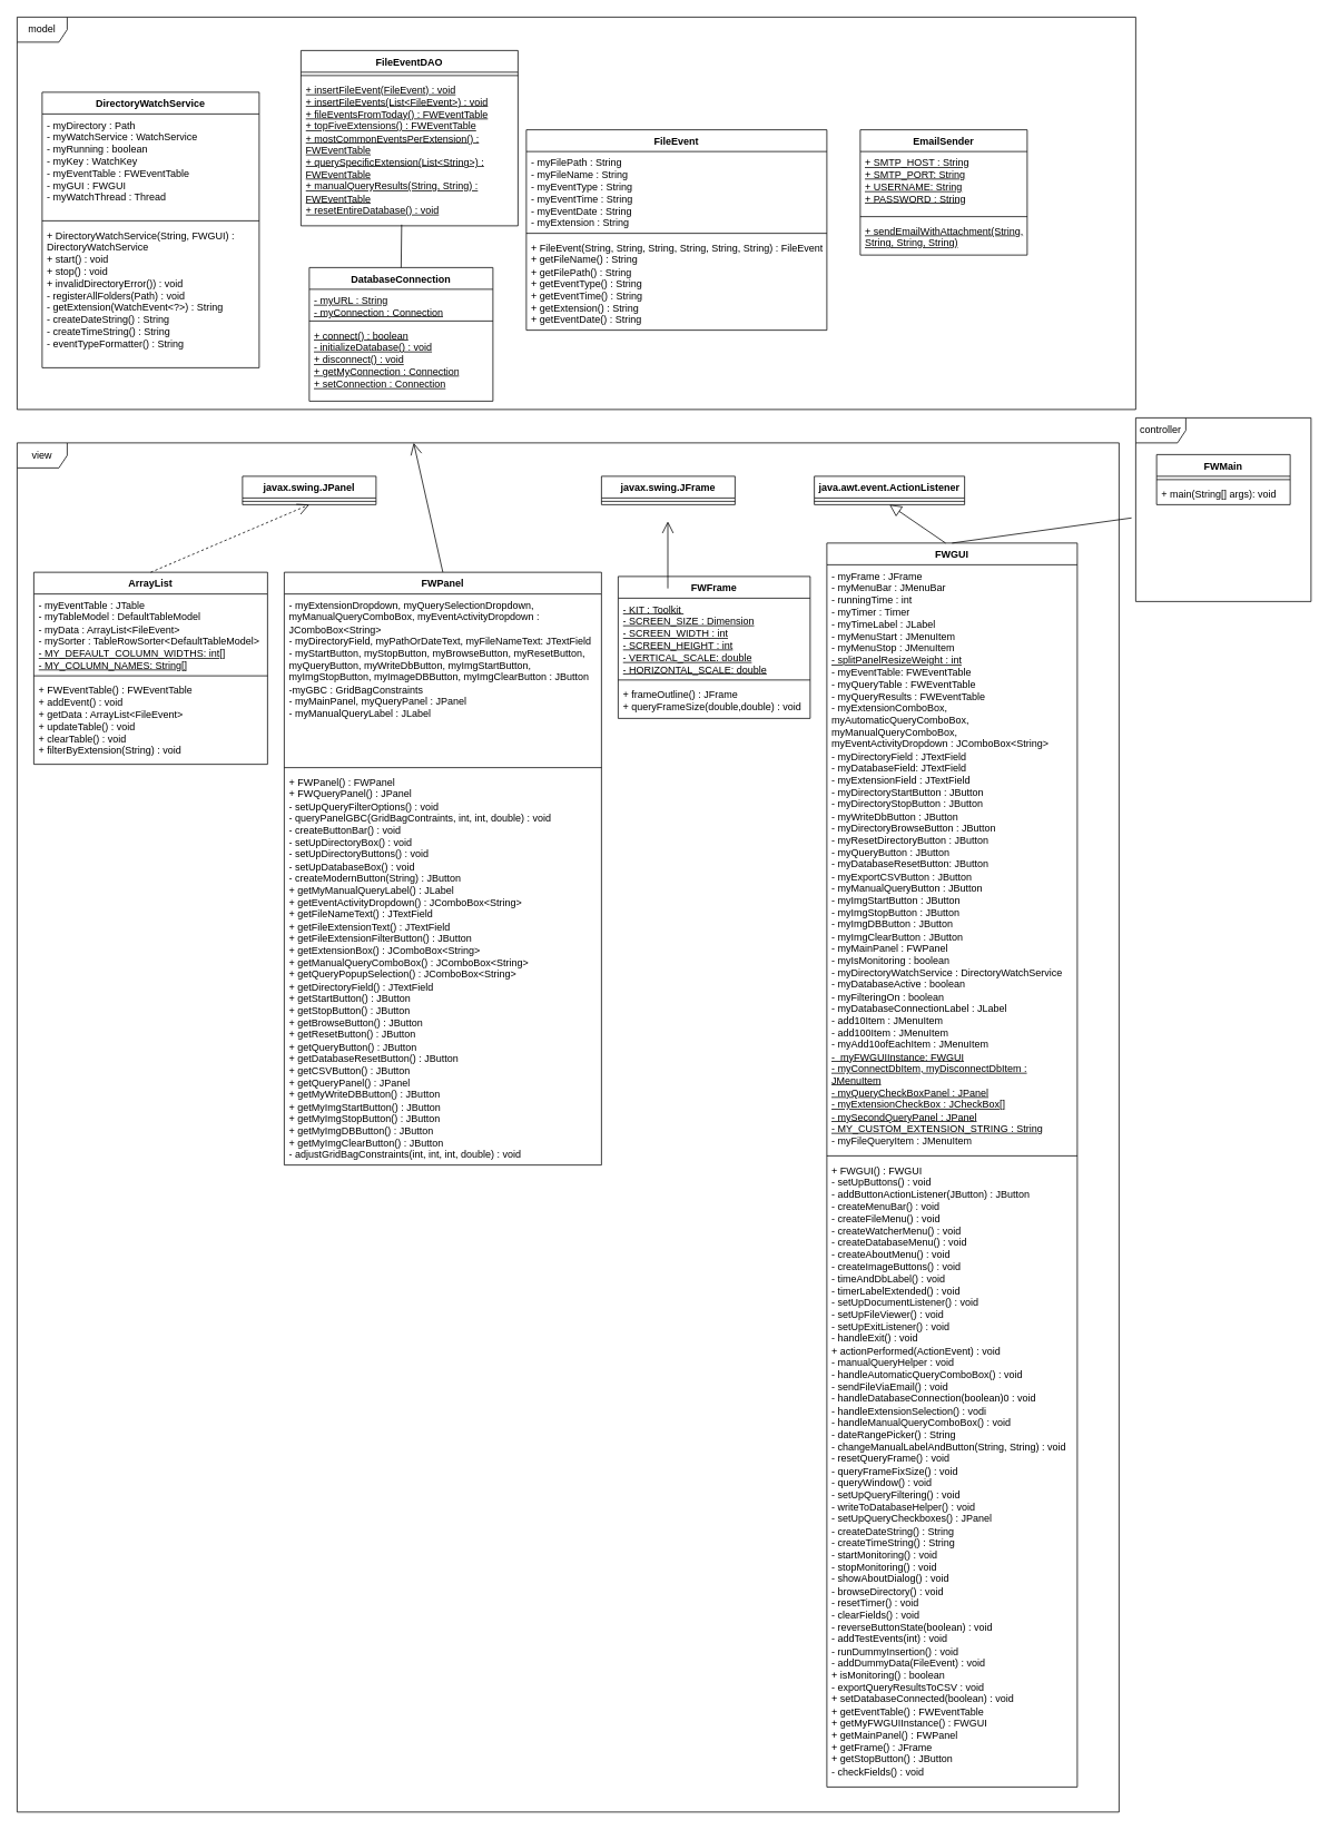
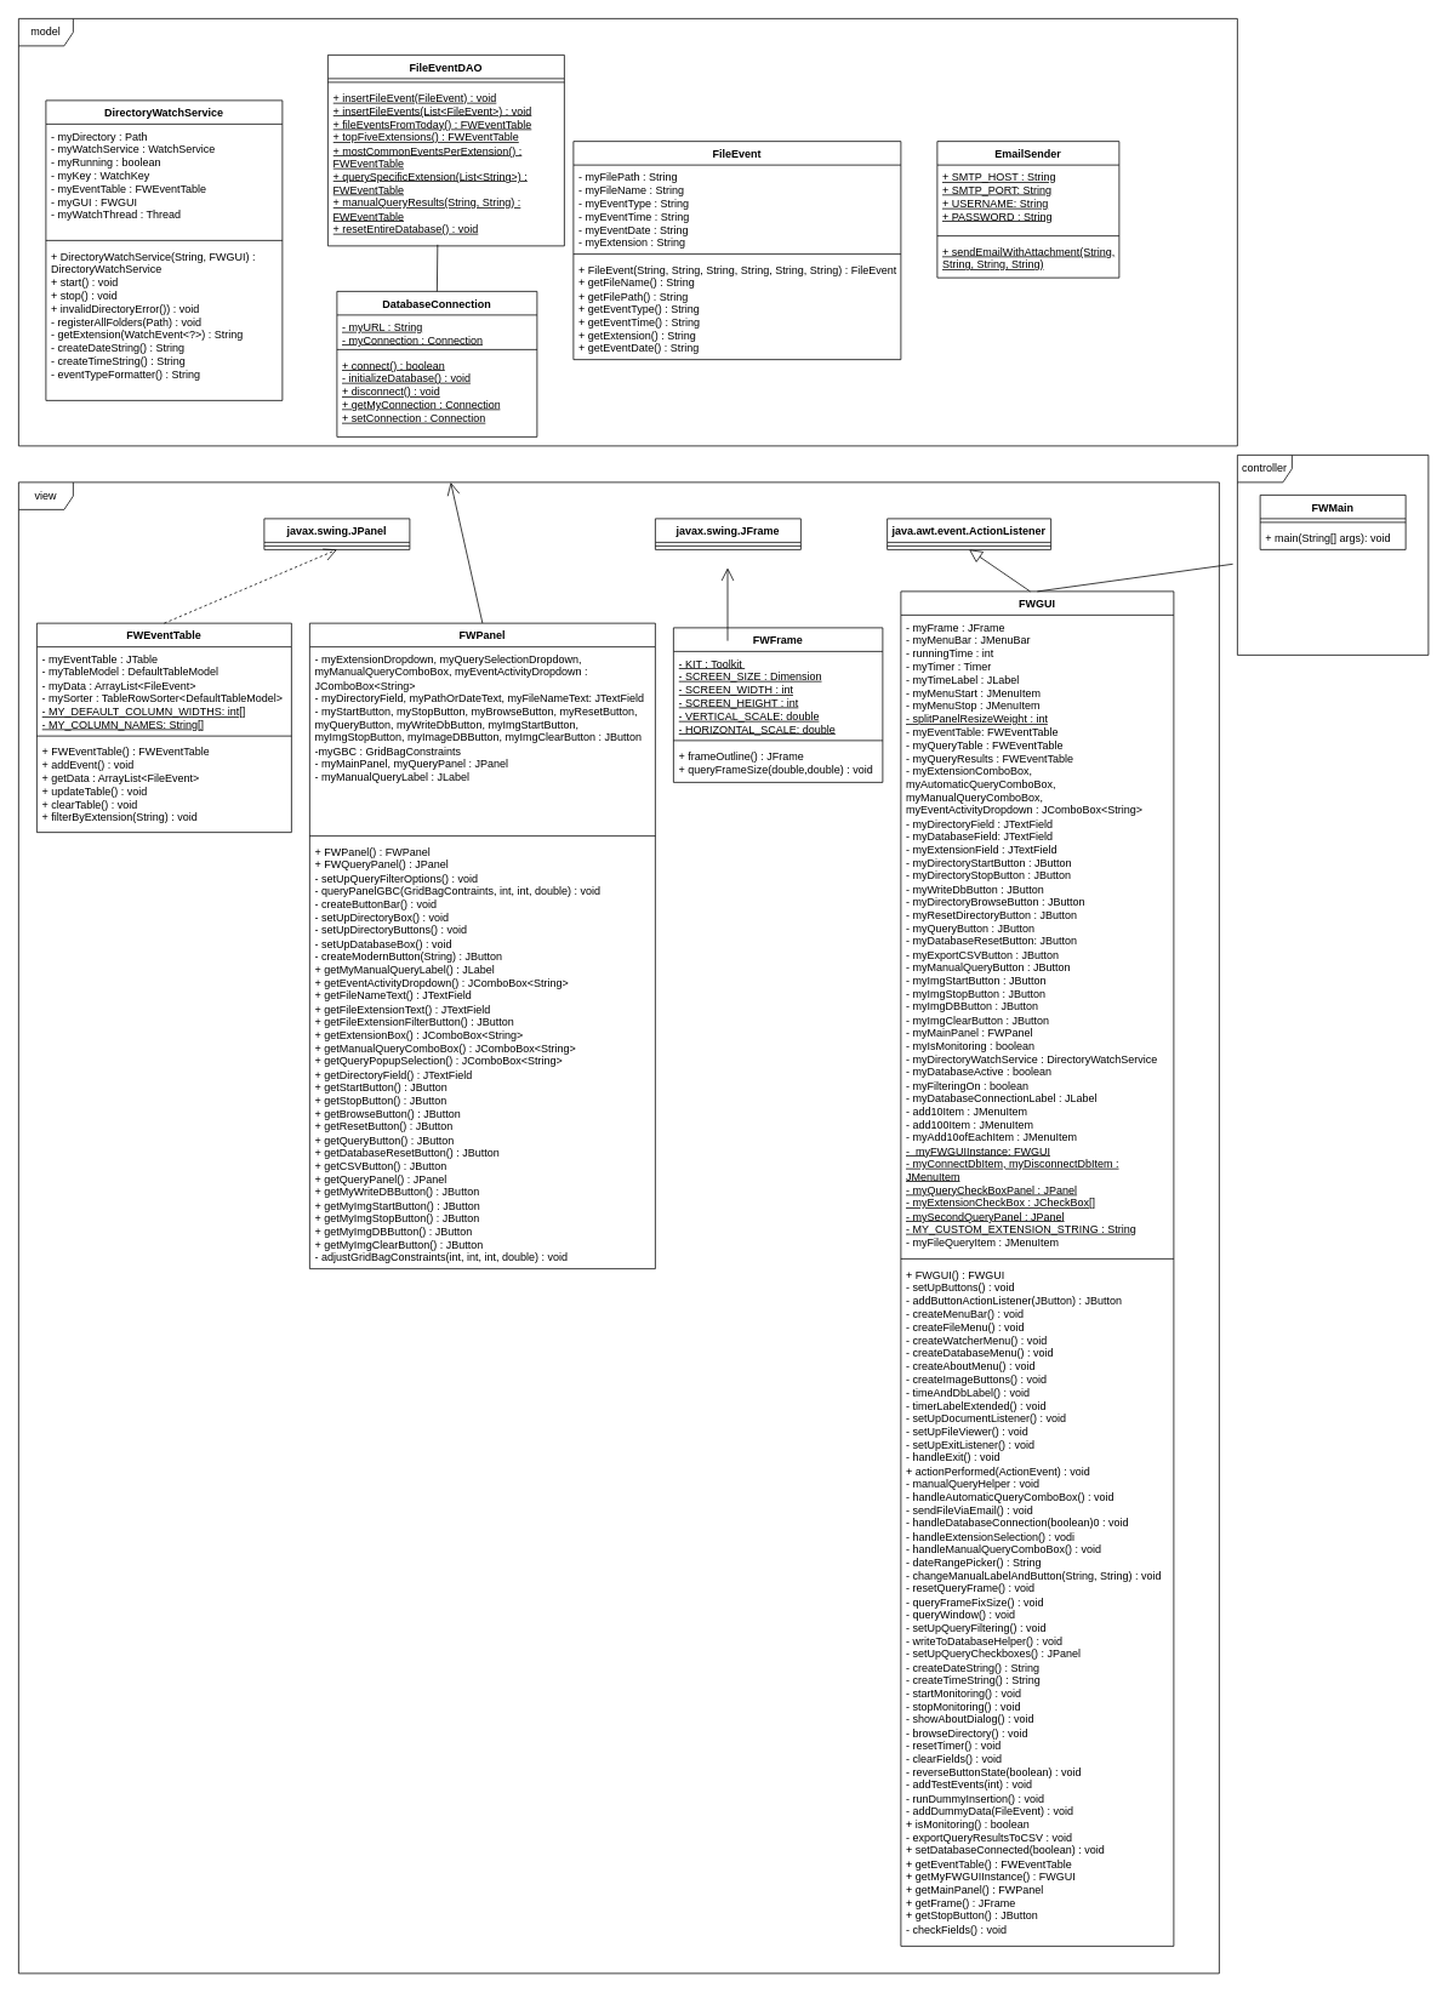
- <mxCell id="26" value="ArrayList" style="swimlane;fontStyle=1;align=center;verticalAlign=top;childLayout=stackLayout;horizontal=1;startSize=26;horizontalStack=0;resizeParent=1;resizeParentMax=0;resizeLast=0;collapsible=1;marginBottom=0;whiteSpace=wrap;html=1;" parent="1" vertex="1"><mxGeometry x="40" y="685" width="280" height="230" as="geometry" /></mxCell>
+ <mxCell id="26" value="FWEventTable" style="swimlane;fontStyle=1;align=center;verticalAlign=top;childLayout=stackLayout;horizontal=1;startSize=26;horizontalStack=0;resizeParent=1;resizeParentMax=0;resizeLast=0;collapsible=1;marginBottom=0;whiteSpace=wrap;html=1;" parent="1" vertex="1"><mxGeometry x="40" y="685" width="280" height="230" as="geometry" /></mxCell>
